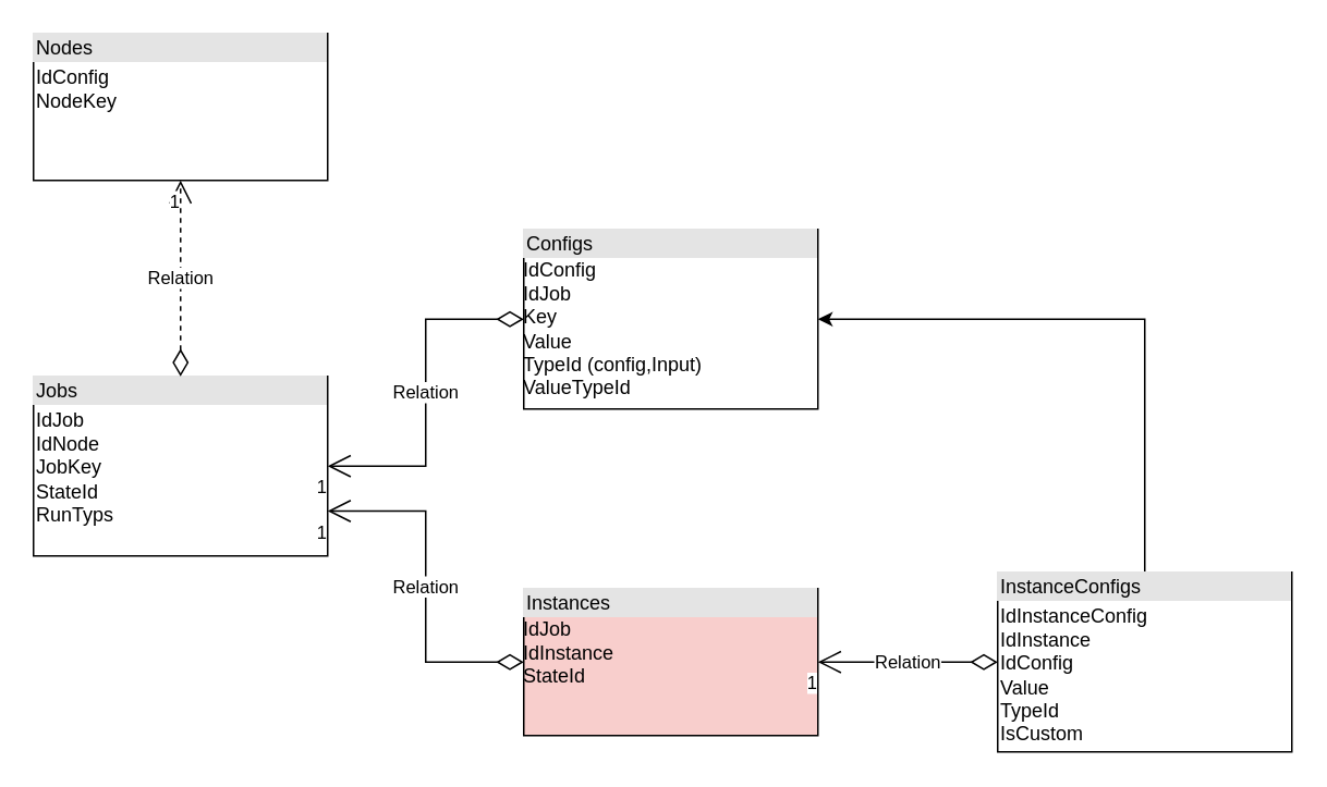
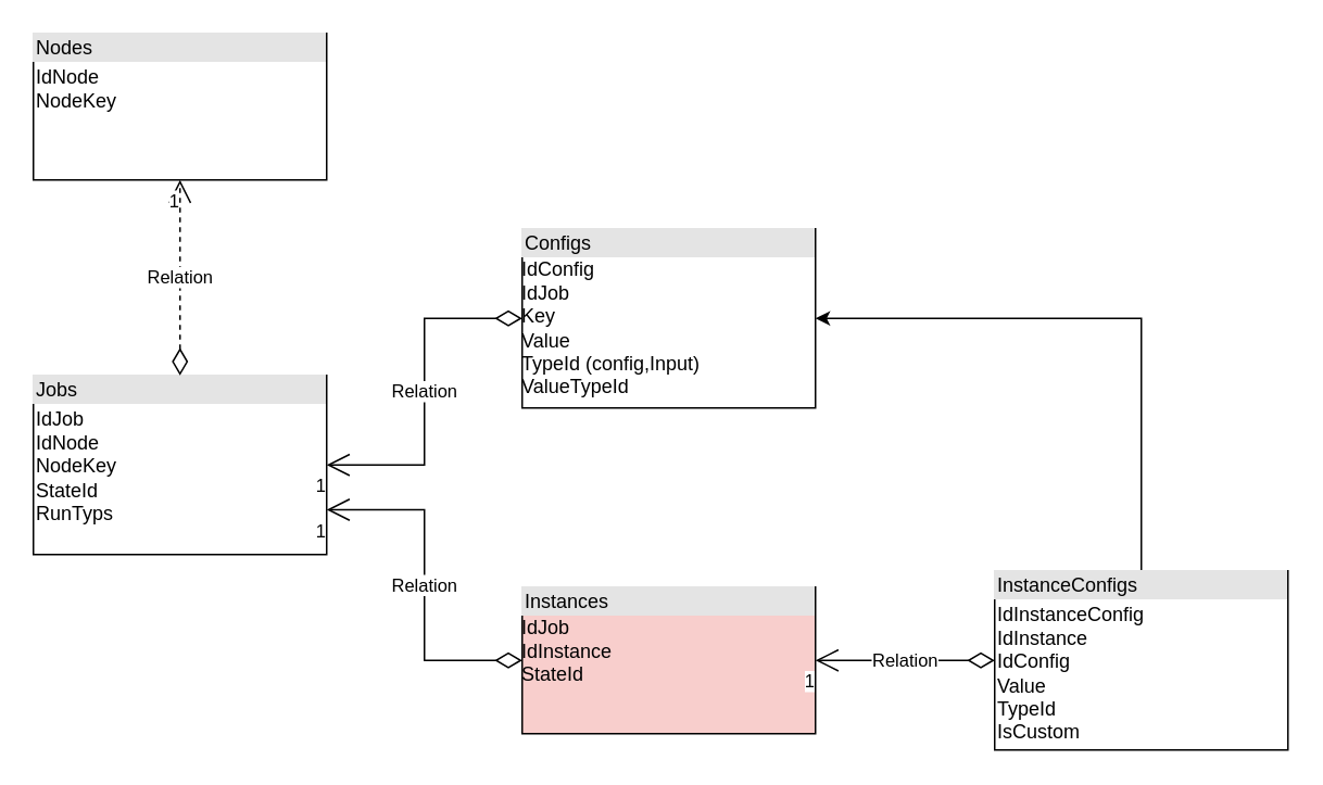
- <mxCell id="2" value="&lt;div style=&quot;box-sizing:border-box;width:100%;background:#e4e4e4;padding:2px;&quot;&gt;Nodes&lt;/div&gt;&lt;table style=&quot;width:100%;font-size:1em;&quot; cellpadding=&quot;2&quot; cellspacing=&quot;0&quot;&gt;&lt;tbody&gt;&lt;tr&gt;&lt;td&gt;IdConfig&lt;br&gt;NodeKey&lt;/td&gt;&lt;td&gt;&lt;br&gt;&lt;/td&gt;&lt;/tr&gt;&lt;tr&gt;&lt;td&gt;&lt;/td&gt;&lt;td&gt;&lt;br&gt;&lt;/td&gt;&lt;/tr&gt;&lt;/tbody&gt;&lt;/table&gt;" style="verticalAlign=top;align=left;overflow=fill;html=1;whiteSpace=wrap;" vertex="1" parent="1"><mxGeometry x="20" y="20" width="180" height="90" as="geometry" /></mxCell>
+ <mxCell id="2" value="&lt;div style=&quot;box-sizing:border-box;width:100%;background:#e4e4e4;padding:2px;&quot;&gt;Nodes&lt;/div&gt;&lt;table style=&quot;width:100%;font-size:1em;&quot; cellpadding=&quot;2&quot; cellspacing=&quot;0&quot;&gt;&lt;tbody&gt;&lt;tr&gt;&lt;td&gt;IdNode&lt;br&gt;NodeKey&lt;/td&gt;&lt;td&gt;&lt;br&gt;&lt;/td&gt;&lt;/tr&gt;&lt;tr&gt;&lt;td&gt;&lt;/td&gt;&lt;td&gt;&lt;br&gt;&lt;/td&gt;&lt;/tr&gt;&lt;/tbody&gt;&lt;/table&gt;" style="verticalAlign=top;align=left;overflow=fill;html=1;whiteSpace=wrap;" vertex="1" parent="1"><mxGeometry x="20" y="20" width="180" height="90" as="geometry" /></mxCell>
- <mxCell id="3" value="&lt;div style=&quot;box-sizing:border-box;width:100%;background:#e4e4e4;padding:2px;&quot;&gt;Jobs&lt;/div&gt;&lt;table style=&quot;width:100%;font-size:1em;&quot; cellpadding=&quot;2&quot; cellspacing=&quot;0&quot;&gt;&lt;tbody&gt;&lt;tr&gt;&lt;td&gt;IdJob&lt;br&gt;IdNode&lt;br&gt;JobKey&lt;br&gt;StateId&lt;br&gt;RunTyps&lt;br&gt;&lt;/td&gt;&lt;td&gt;&lt;/td&gt;&lt;/tr&gt;&lt;/tbody&gt;&lt;/table&gt;" style="verticalAlign=top;align=left;overflow=fill;html=1;whiteSpace=wrap;" vertex="1" parent="1"><mxGeometry x="20" y="230" width="180" height="110" as="geometry" /></mxCell>
+ <mxCell id="3" value="&lt;div style=&quot;box-sizing:border-box;width:100%;background:#e4e4e4;padding:2px;&quot;&gt;Jobs&lt;/div&gt;&lt;table style=&quot;width:100%;font-size:1em;&quot; cellpadding=&quot;2&quot; cellspacing=&quot;0&quot;&gt;&lt;tbody&gt;&lt;tr&gt;&lt;td&gt;IdJob&lt;br&gt;IdNode&lt;br&gt;NodeKey&lt;br&gt;StateId&lt;br&gt;RunTyps&lt;br&gt;&lt;/td&gt;&lt;td&gt;&lt;/td&gt;&lt;/tr&gt;&lt;/tbody&gt;&lt;/table&gt;" style="verticalAlign=top;align=left;overflow=fill;html=1;whiteSpace=wrap;" vertex="1" parent="1"><mxGeometry x="20" y="230" width="180" height="110" as="geometry" /></mxCell>
